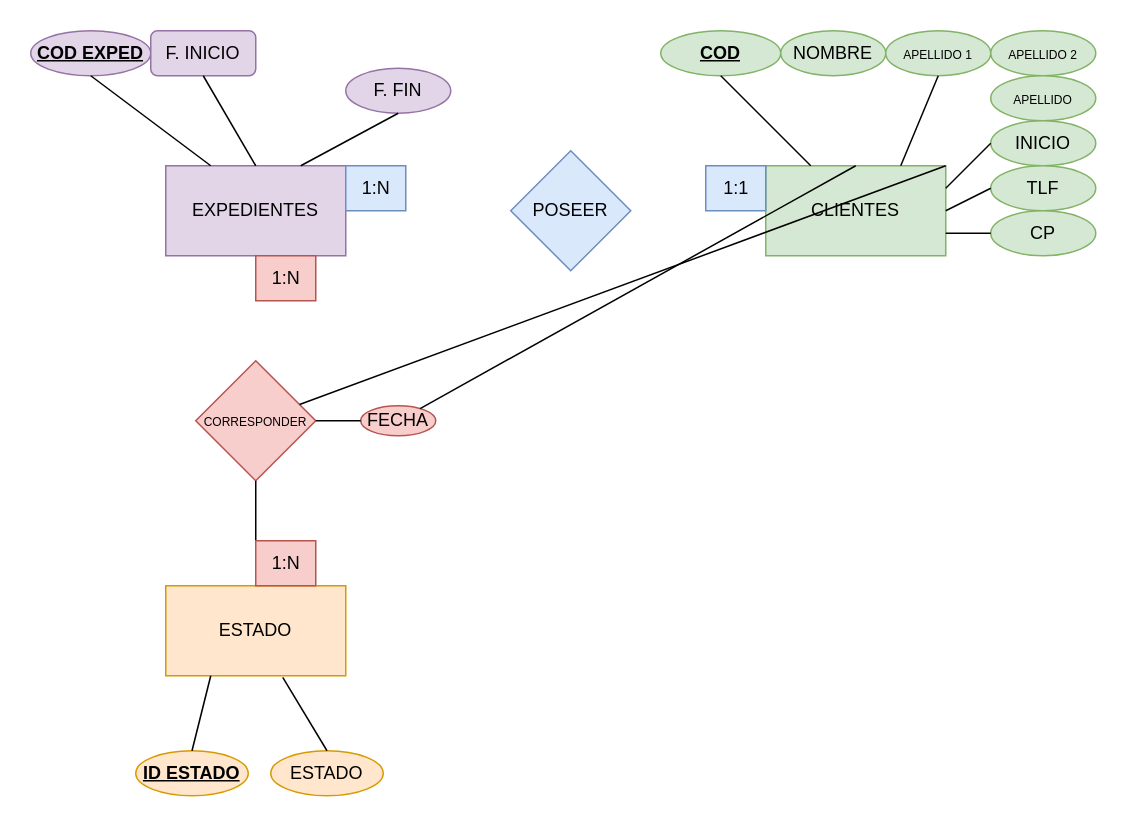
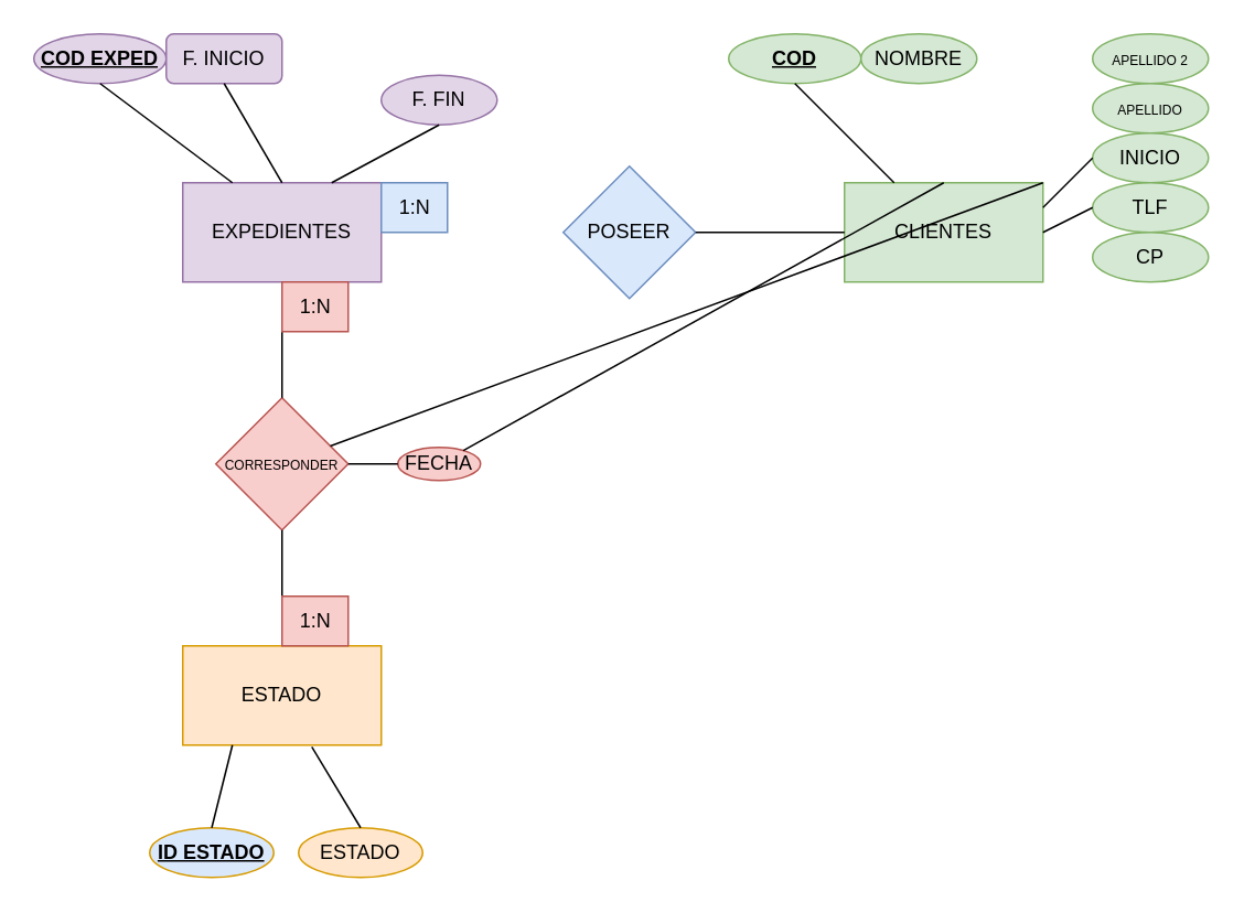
- <mxCell id="25" value="&lt;font style=&quot;font-size: 8px;&quot;&gt;APELLIDO 1&lt;/font&gt;" style="ellipse;whiteSpace=wrap;html=1;fillColor=#d5e8d4;strokeColor=#82b366;" vertex="1" parent="1"><mxGeometry x="590" y="20" width="70" height="30" as="geometry" /></mxCell>
- <mxCell id="38" value="" style="endArrow=none;html=1;rounded=0;entryX=0.5;entryY=1;entryDx=0;entryDy=0;exitX=0.75;exitY=0;exitDx=0;exitDy=0;" edge="1" parent="1" source="3" target="25"><mxGeometry width="50" height="50" relative="1" as="geometry"><mxPoint x="430" y="300" as="sourcePoint" /><mxPoint x="480" y="250" as="targetPoint" /></mxGeometry></mxCell>
- <mxCell id="7" value="1:1" style="text;html=1;align=center;verticalAlign=middle;resizable=0;points=[];autosize=1;strokeColor=#6c8ebf;fillColor=#dae8fc;" vertex="1" parent="1"><mxGeometry x="470" y="110" width="40" height="30" as="geometry" /></mxCell>
+ <mxCell id="5" value="" style="endArrow=none;html=1;rounded=0;exitX=1;exitY=0.5;exitDx=0;exitDy=0;entryX=0;entryY=0.5;entryDx=0;entryDy=0;" edge="1" parent="1" source="4" target="3"><mxGeometry width="50" height="50" relative="1" as="geometry"><mxPoint x="430" y="170" as="sourcePoint" /><mxPoint x="480" y="120" as="targetPoint" /></mxGeometry></mxCell>
- <mxCell id="34" value="" style="endArrow=none;html=1;rounded=0;entryX=0;entryY=0.5;entryDx=0;entryDy=0;exitX=1;exitY=0.75;exitDx=0;exitDy=0;" edge="1" parent="1" source="3" target="30"><mxGeometry width="50" height="50" relative="1" as="geometry"><mxPoint x="430" y="300" as="sourcePoint" /><mxPoint x="480" y="250" as="targetPoint" /></mxGeometry></mxCell>
+ <mxCell id="10" value="" style="endArrow=none;html=1;rounded=0;exitX=0.5;exitY=0;exitDx=0;exitDy=0;entryX=0.5;entryY=1;entryDx=0;entryDy=0;" edge="1" parent="1" source="9" target="2"><mxGeometry width="50" height="50" relative="1" as="geometry"><mxPoint x="430" y="280" as="sourcePoint" /><mxPoint x="480" y="230" as="targetPoint" /></mxGeometry></mxCell>
- <mxCell id="16" value="&lt;u style=&quot;&quot;&gt;&lt;b&gt;ID ESTADO&lt;/b&gt;&lt;/u&gt;" style="ellipse;whiteSpace=wrap;html=1;fillColor=#ffe6cc;strokeColor=#d79b00;" vertex="1" parent="1"><mxGeometry x="90" y="500" width="75" height="30" as="geometry" /></mxCell>
+ <mxCell id="16" value="&lt;u style=&quot;&quot;&gt;&lt;b&gt;ID ESTADO&lt;/b&gt;&lt;/u&gt;" style="ellipse;whiteSpace=wrap;html=1;fillColor=#dae8fc;strokeColor=#d79b00;" vertex="1" parent="1"><mxGeometry x="90" y="500" width="75" height="30" as="geometry" /></mxCell>
